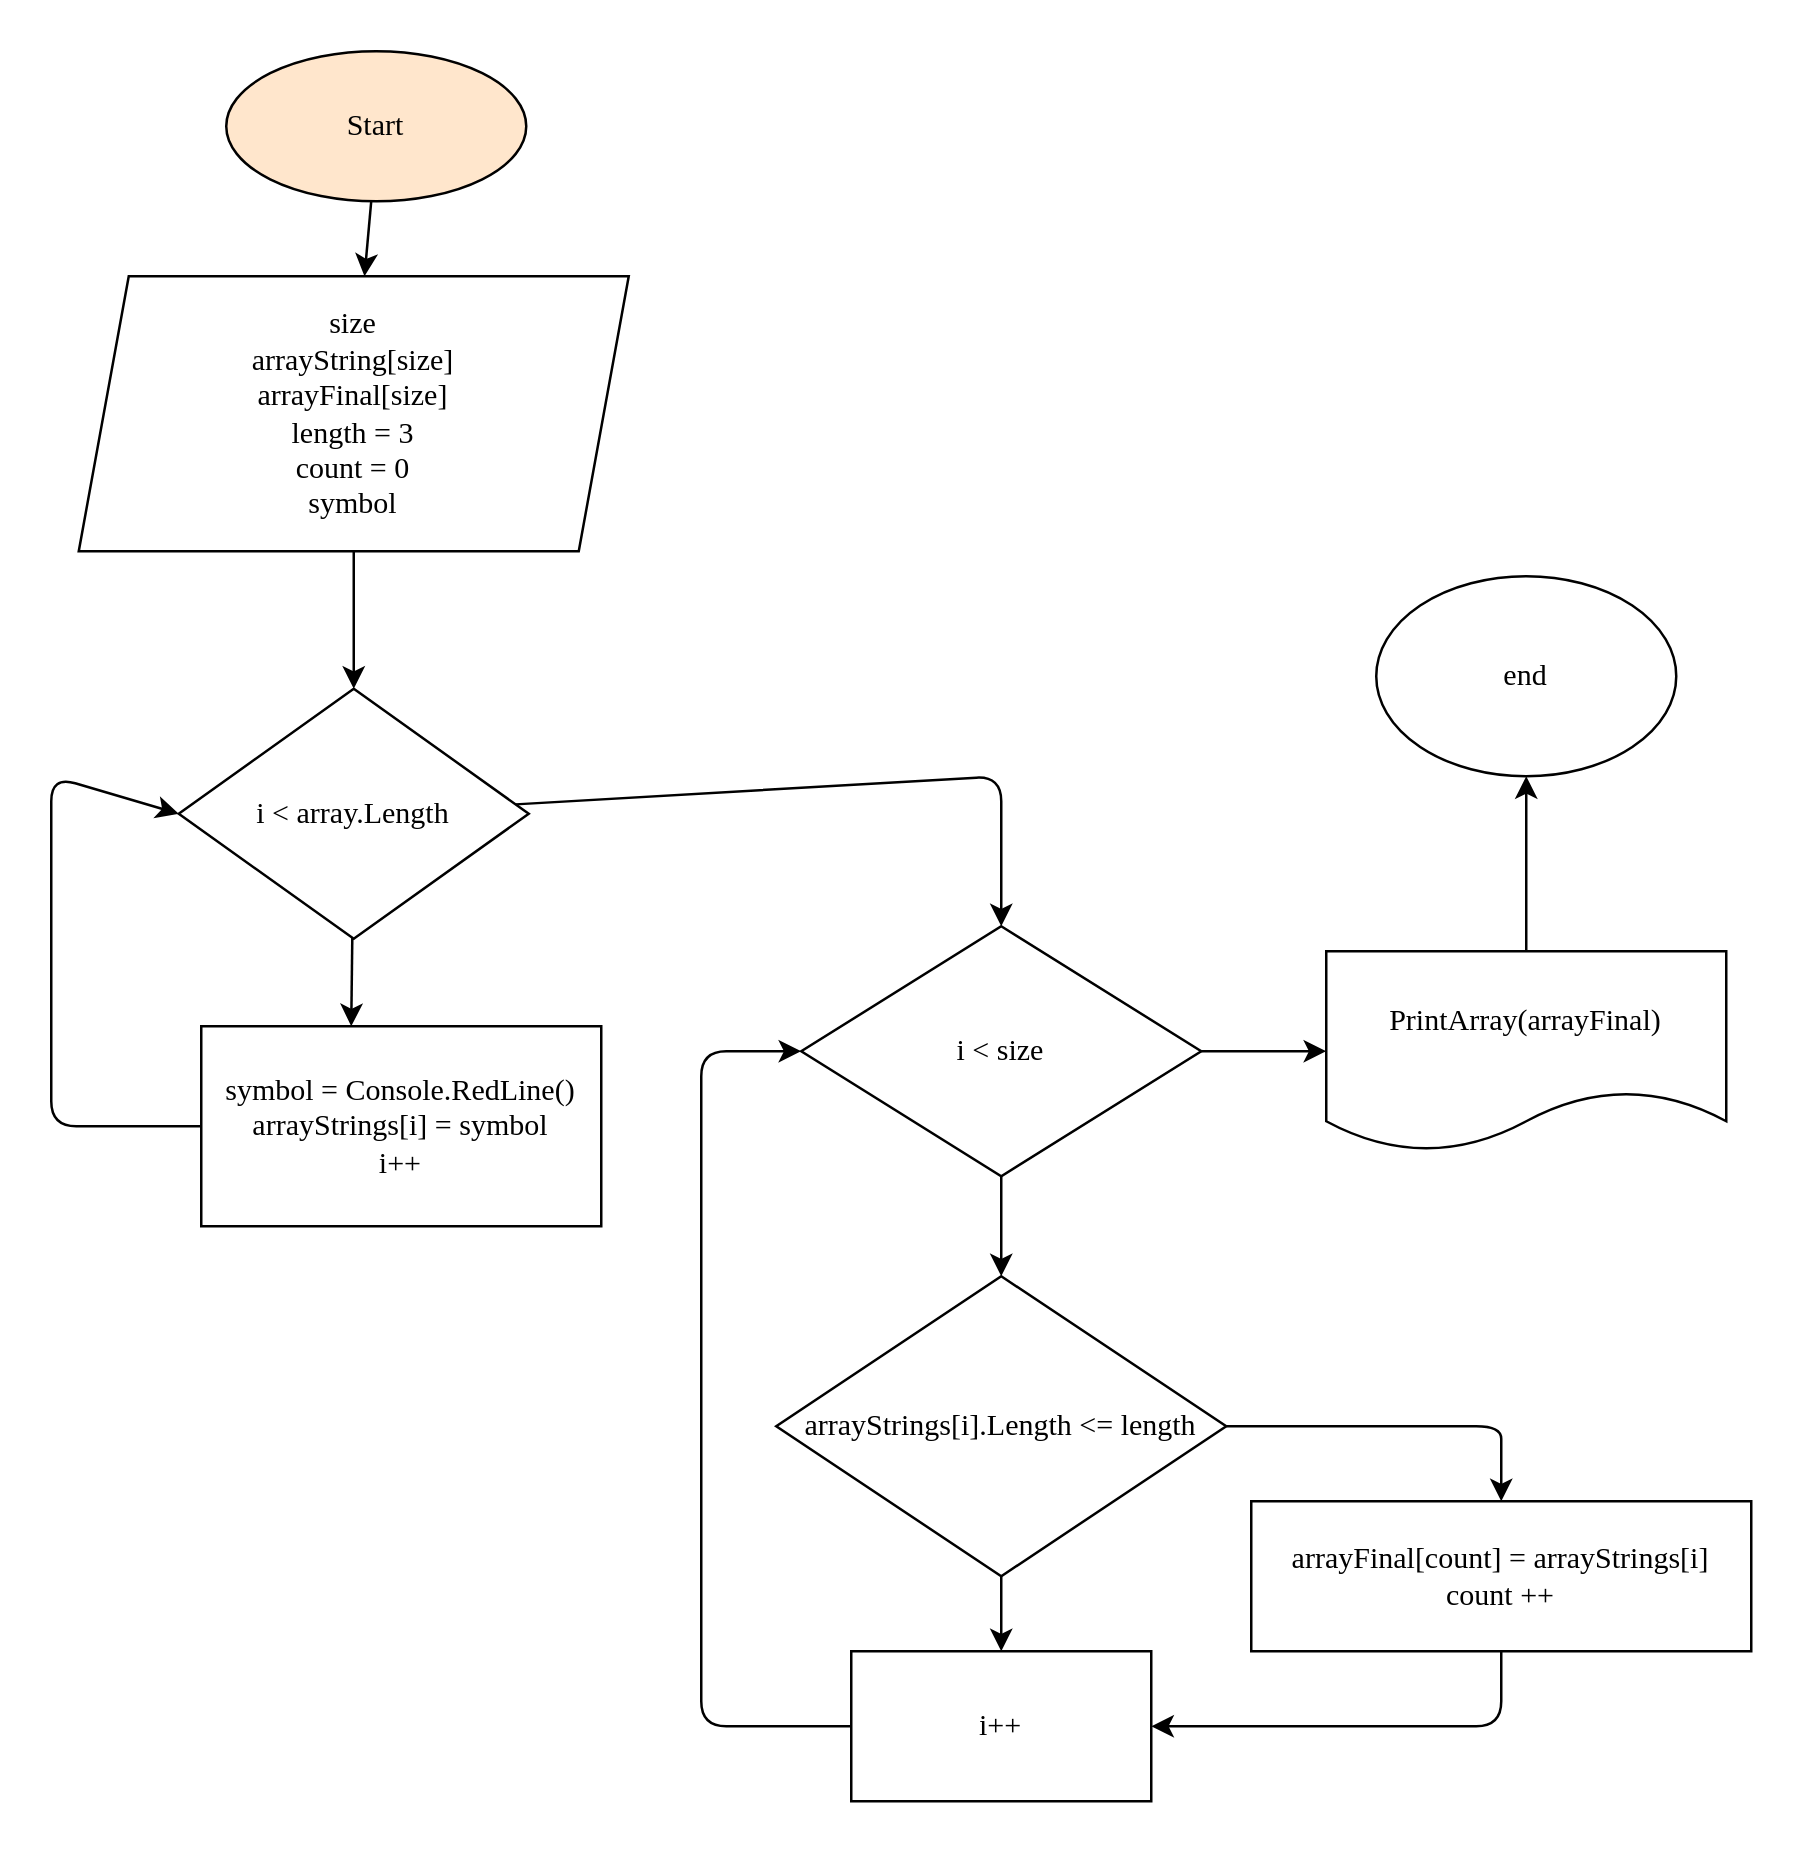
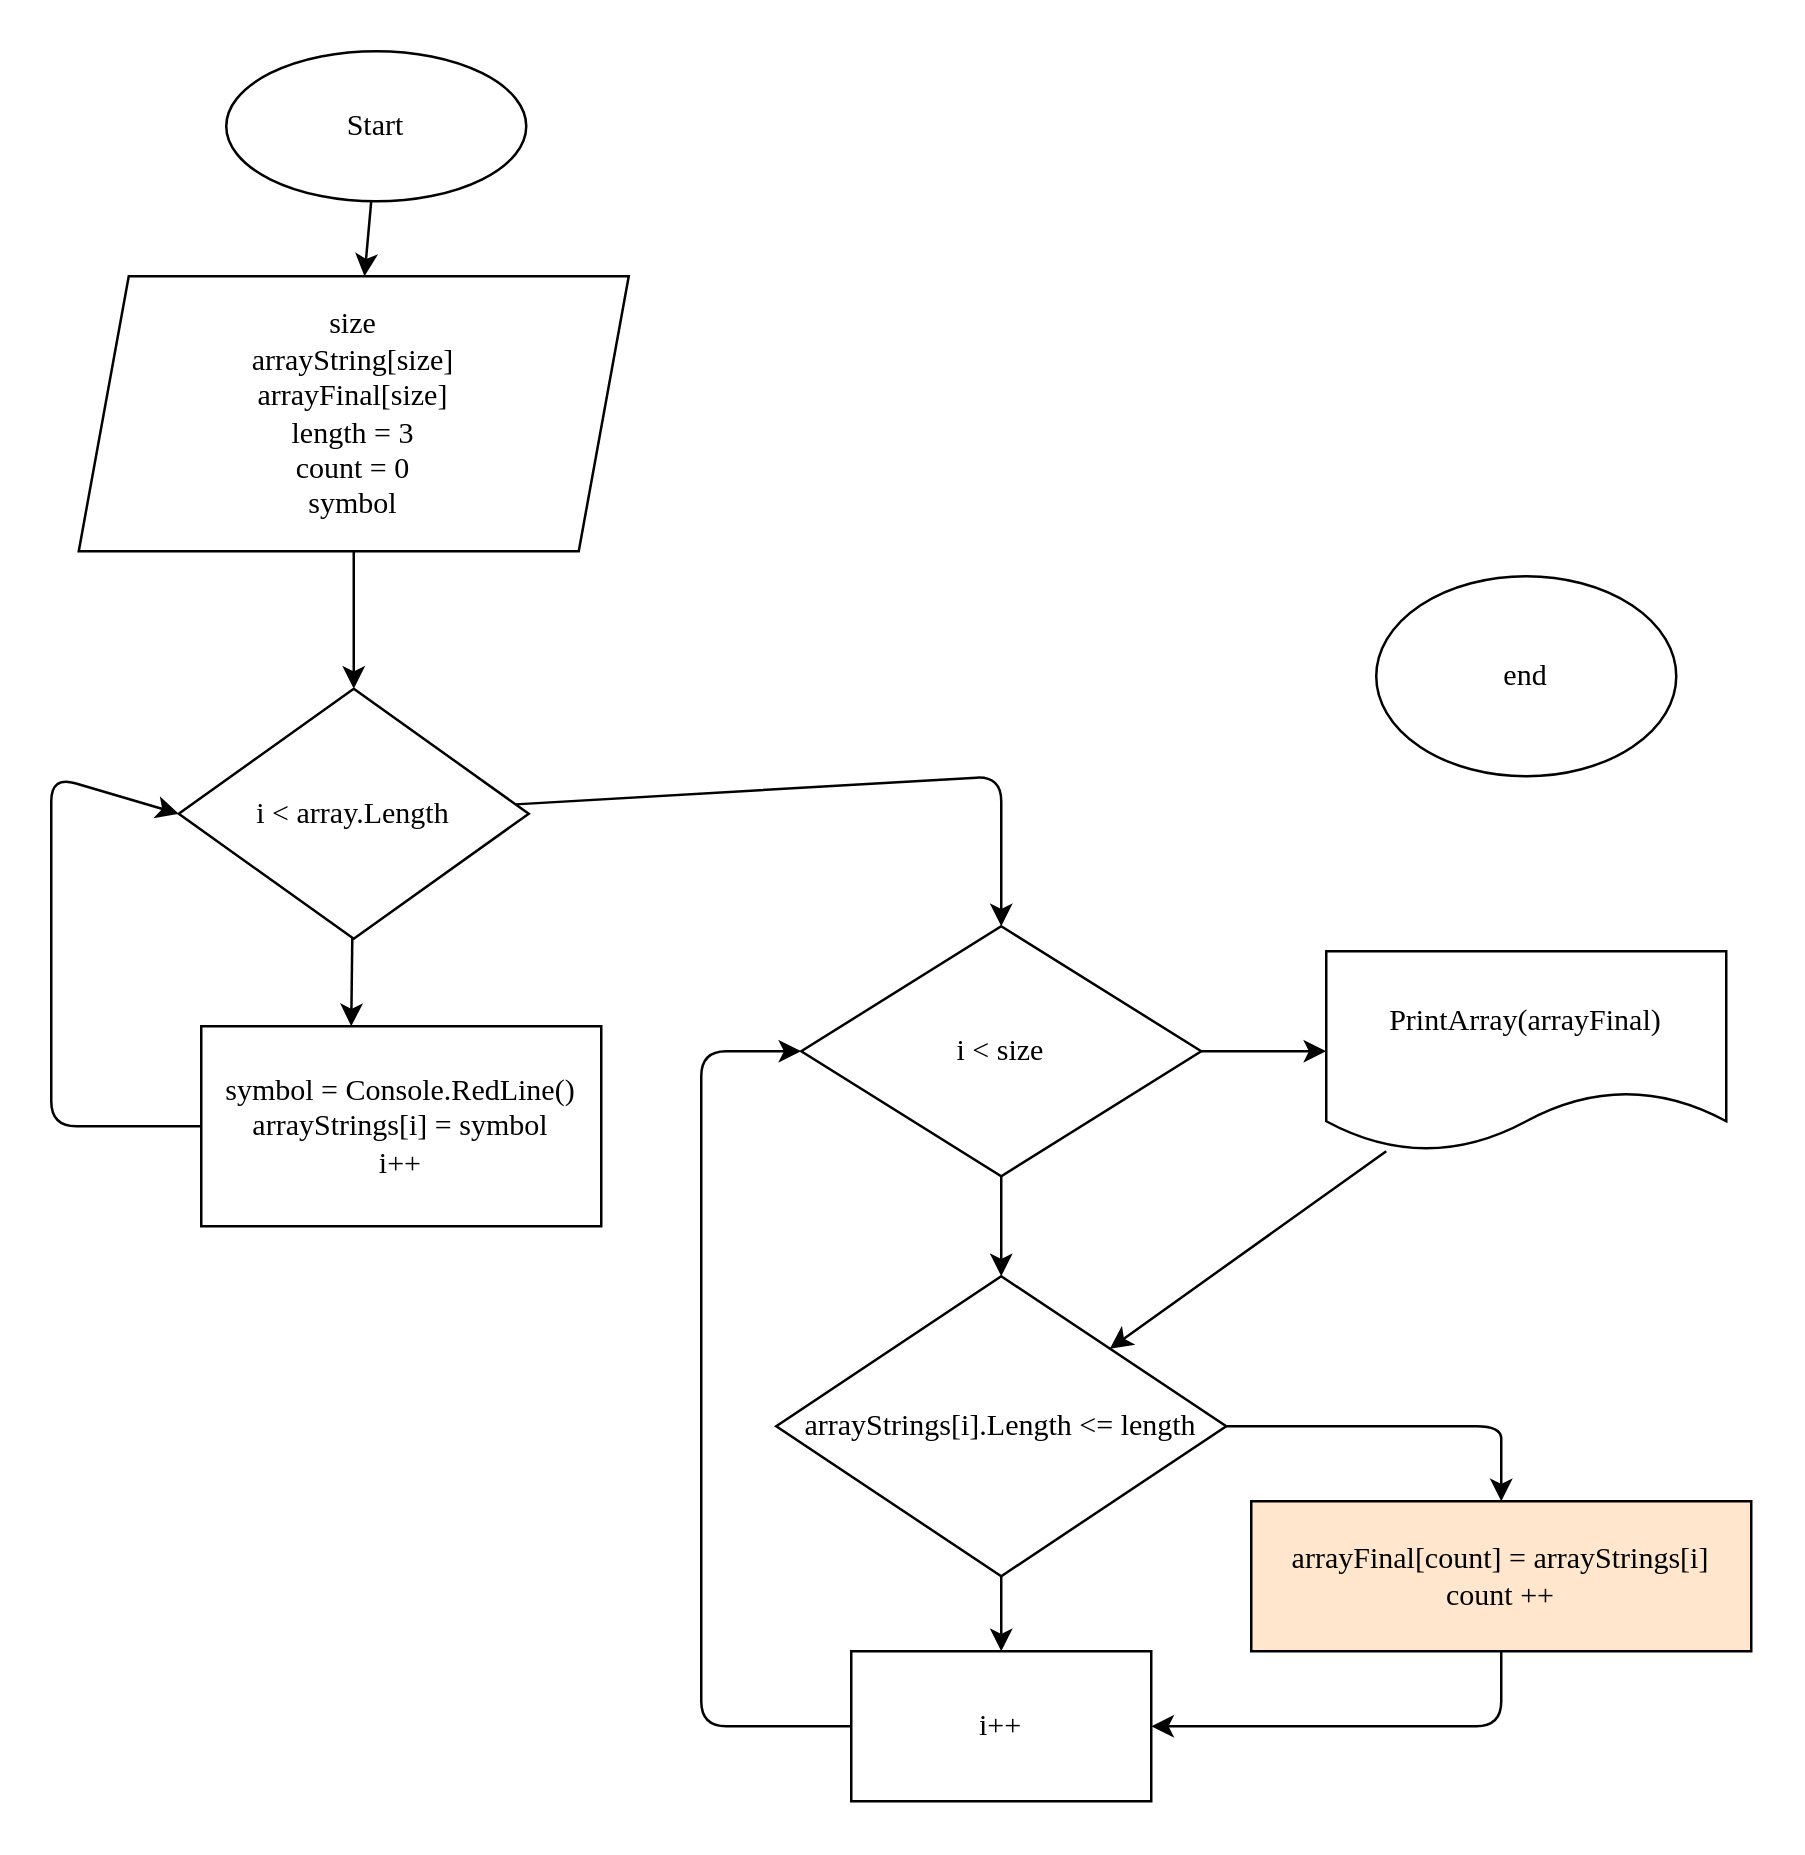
- <mxCell id="3" value="Start" style="ellipse;whiteSpace=wrap;html=1;fontFamily=Times New Roman;fillColor=#ffe6cc;" vertex="1" parent="1"><mxGeometry x="90" y="20" width="120" height="60" as="geometry" /></mxCell>
+ <mxCell id="3" value="Start" style="ellipse;whiteSpace=wrap;html=1;fontFamily=Times New Roman;" vertex="1" parent="1"><mxGeometry x="90" y="20" width="120" height="60" as="geometry" /></mxCell>
- <mxCell id="14" style="edgeStyle=none;html=1;fontFamily=Times New Roman;" edge="1" parent="1" source="15" target="16"><mxGeometry relative="1" as="geometry"><mxPoint x="610" y="320" as="targetPoint" /></mxGeometry></mxCell>
+ <mxCell id="14" style="edgeStyle=none;html=1;fontFamily=Times New Roman;" edge="1" parent="1" source="15" target="19"><mxGeometry relative="1" as="geometry"><mxPoint x="610" y="320" as="targetPoint" /></mxGeometry></mxCell>
- <mxCell id="23" value="arrayFinal[count] = arrayStrings[i]&lt;br&gt;count ++" style="rounded=0;whiteSpace=wrap;html=1;fontFamily=Times New Roman;" vertex="1" parent="1"><mxGeometry x="500" y="600" width="200" height="60" as="geometry" /></mxCell>
+ <mxCell id="23" value="arrayFinal[count] = arrayStrings[i]&lt;br&gt;count ++" style="rounded=0;whiteSpace=wrap;html=1;fontFamily=Times New Roman;fillColor=#ffe6cc;" vertex="1" parent="1"><mxGeometry x="500" y="600" width="200" height="60" as="geometry" /></mxCell>
